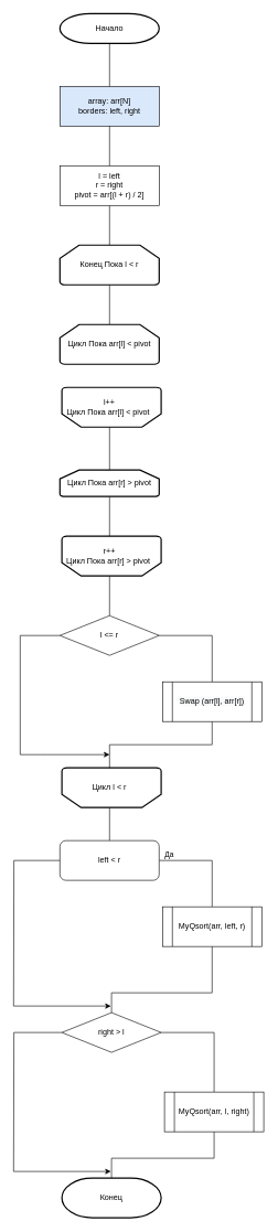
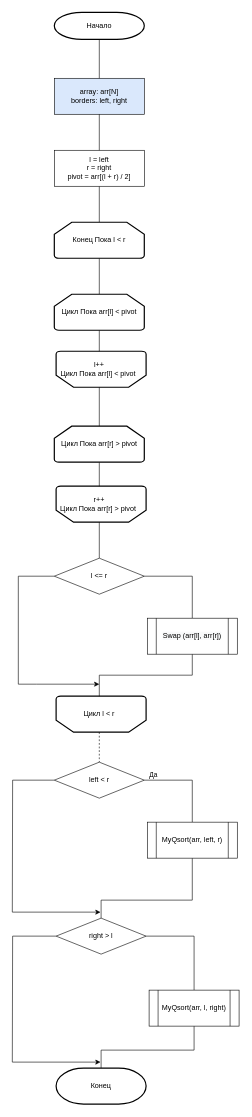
+ <mxCell id="16" style="edgeStyle=orthogonalEdgeStyle;rounded=0;orthogonalLoop=1;jettySize=auto;html=1;exitX=0.5;exitY=1;exitDx=0;exitDy=0;exitPerimeter=0;entryX=0.5;entryY=0;entryDx=0;entryDy=0;endArrow=none;endFill=0;" edge="1" parent="1" source="17" target="15"><mxGeometry relative="1" as="geometry" /></mxCell>
- <mxCell id="22" value="Цикл Пока arr[r] &amp;gt; pivot" style="strokeWidth=2;html=1;shape=mxgraph.flowchart.loop_limit;whiteSpace=wrap;labelBackgroundColor=none;" vertex="1" parent="1"><mxGeometry x="90" y="710" width="150" height="40" as="geometry" /></mxCell>
+ <mxCell id="22" value="Цикл Пока arr[r] &amp;gt; pivot" style="strokeWidth=2;html=1;shape=mxgraph.flowchart.loop_limit;whiteSpace=wrap;labelBackgroundColor=none;" vertex="1" parent="1"><mxGeometry x="90" y="710" width="150" height="60" as="geometry" /></mxCell>
- <mxCell id="9" style="edgeStyle=orthogonalEdgeStyle;rounded=0;orthogonalLoop=1;jettySize=auto;html=1;exitX=0.5;exitY=1;exitDx=0;exitDy=0;entryX=0.5;entryY=0;entryDx=0;entryDy=0;endArrow=none;endFill=0;" edge="1" parent="1" source="10" target="32"><mxGeometry relative="1" as="geometry" /></mxCell>
+ <mxCell id="9" style="edgeStyle=orthogonalEdgeStyle;rounded=0;orthogonalLoop=1;jettySize=auto;html=1;exitX=0.5;exitY=1;exitDx=0;exitDy=0;entryX=0.5;entryY=0;entryDx=0;entryDy=0;endArrow=none;endFill=0;dashed=1;" edge="1" parent="1" source="10" target="32"><mxGeometry relative="1" as="geometry" /></mxCell>
- <mxCell id="32" value="left &amp;lt; r" style="whiteSpace=wrap;html=1;rounded=1;" vertex="1" parent="1"><mxGeometry x="90" y="1270" width="150" height="60" as="geometry" /></mxCell>
+ <mxCell id="32" value="left &amp;lt; r" style="rhombus;whiteSpace=wrap;html=1;" vertex="1" parent="1"><mxGeometry x="90" y="1270" width="150" height="60" as="geometry" /></mxCell>
